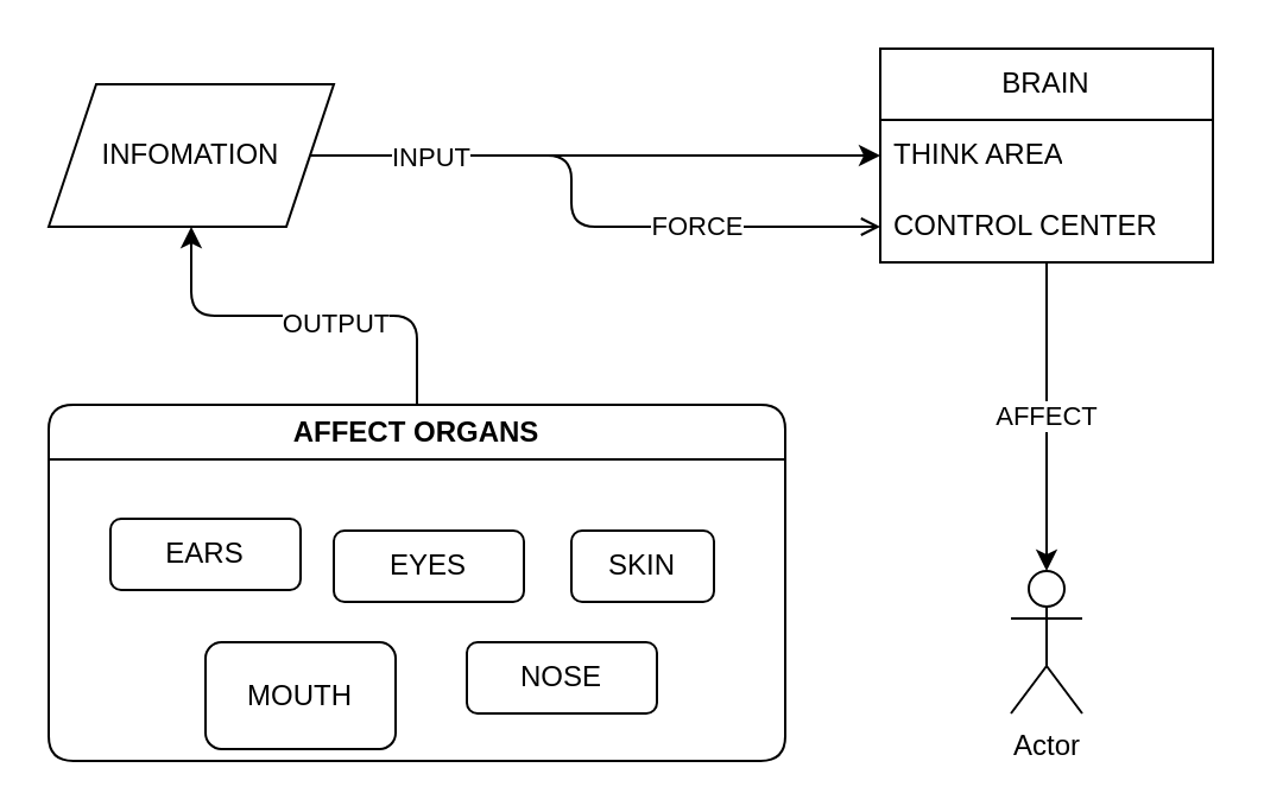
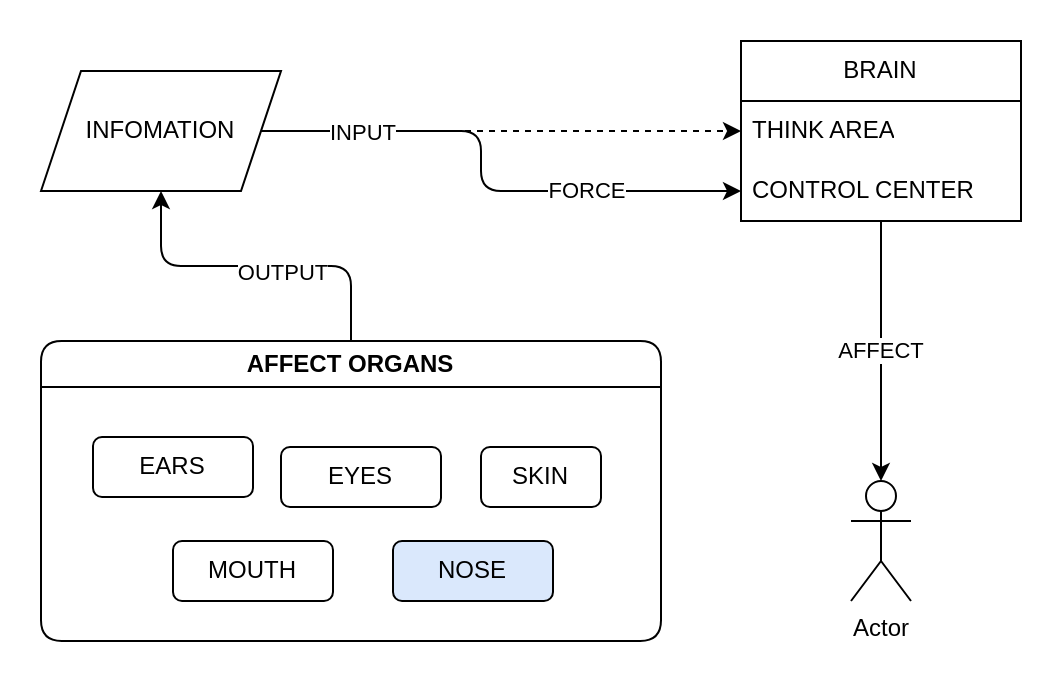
- <mxCell id="7" style="edgeStyle=none;html=1;exitX=1;exitY=0.5;exitDx=0;exitDy=0;entryX=0;entryY=0.5;entryDx=0;entryDy=0;" parent="1" source="10" target="4" edge="1"><mxGeometry relative="1" as="geometry" /></mxCell>
+ <mxCell id="7" style="edgeStyle=none;html=1;exitX=1;exitY=0.5;exitDx=0;exitDy=0;entryX=0;entryY=0.5;entryDx=0;entryDy=0;dashed=1;" parent="1" source="10" target="4" edge="1"><mxGeometry relative="1" as="geometry" /></mxCell>
- <mxCell id="8" value="FORCE" style="edgeStyle=orthogonalEdgeStyle;html=1;exitX=1;exitY=0.5;exitDx=0;exitDy=0;entryX=0;entryY=0.5;entryDx=0;entryDy=0;endArrow=open;" parent="1" source="10" target="5" edge="1"><mxGeometry x="0.429" relative="1" as="geometry"><Array as="points"><mxPoint x="240" y="65" /><mxPoint x="240" y="95" /></Array><mxPoint as="offset" /></mxGeometry></mxCell>
+ <mxCell id="8" value="FORCE" style="edgeStyle=orthogonalEdgeStyle;html=1;exitX=1;exitY=0.5;exitDx=0;exitDy=0;entryX=0;entryY=0.5;entryDx=0;entryDy=0;" parent="1" source="10" target="5" edge="1"><mxGeometry x="0.429" relative="1" as="geometry"><Array as="points"><mxPoint x="240" y="65" /><mxPoint x="240" y="95" /></Array><mxPoint as="offset" /></mxGeometry></mxCell>
- <mxCell id="16" value="NOSE" style="rounded=1;whiteSpace=wrap;html=1;" parent="13" vertex="1"><mxGeometry x="176" y="100" width="80" height="30" as="geometry" /></mxCell>
+ <mxCell id="16" value="NOSE" style="rounded=1;whiteSpace=wrap;html=1;fillColor=#dae8fc;" parent="13" vertex="1"><mxGeometry x="176" y="100" width="80" height="30" as="geometry" /></mxCell>
- <mxCell id="14" value="MOUTH" style="rounded=1;whiteSpace=wrap;html=1;" parent="13" vertex="1"><mxGeometry x="66" y="100" width="80" height="45" as="geometry" /></mxCell>
+ <mxCell id="14" value="MOUTH" style="rounded=1;whiteSpace=wrap;html=1;" parent="13" vertex="1"><mxGeometry x="66" y="100" width="80" height="30" as="geometry" /></mxCell>
